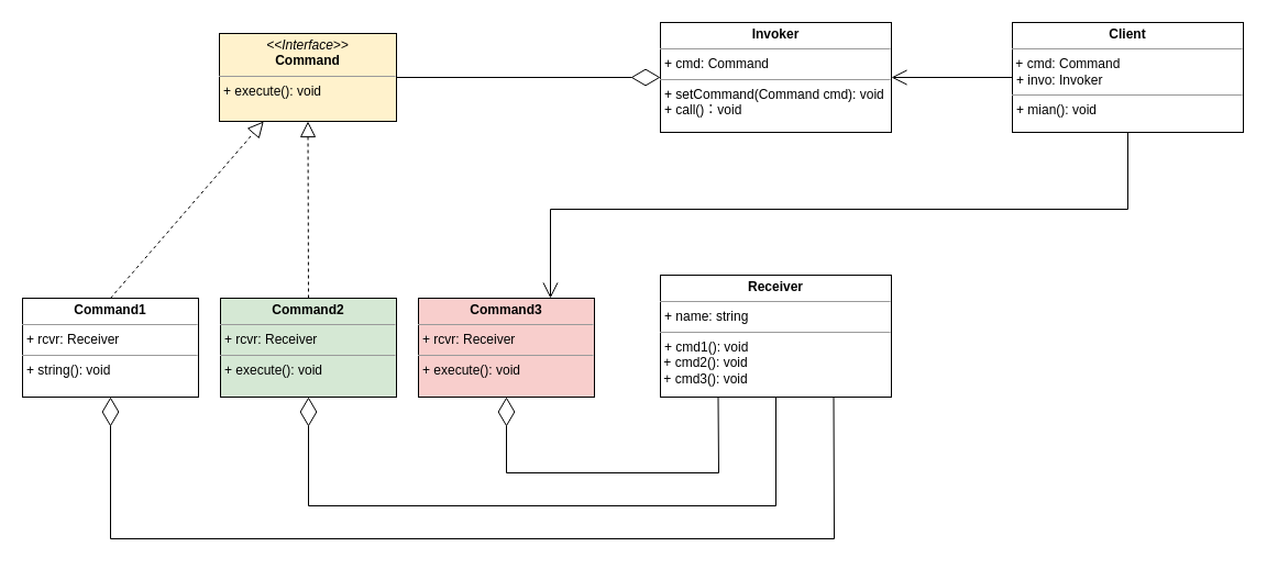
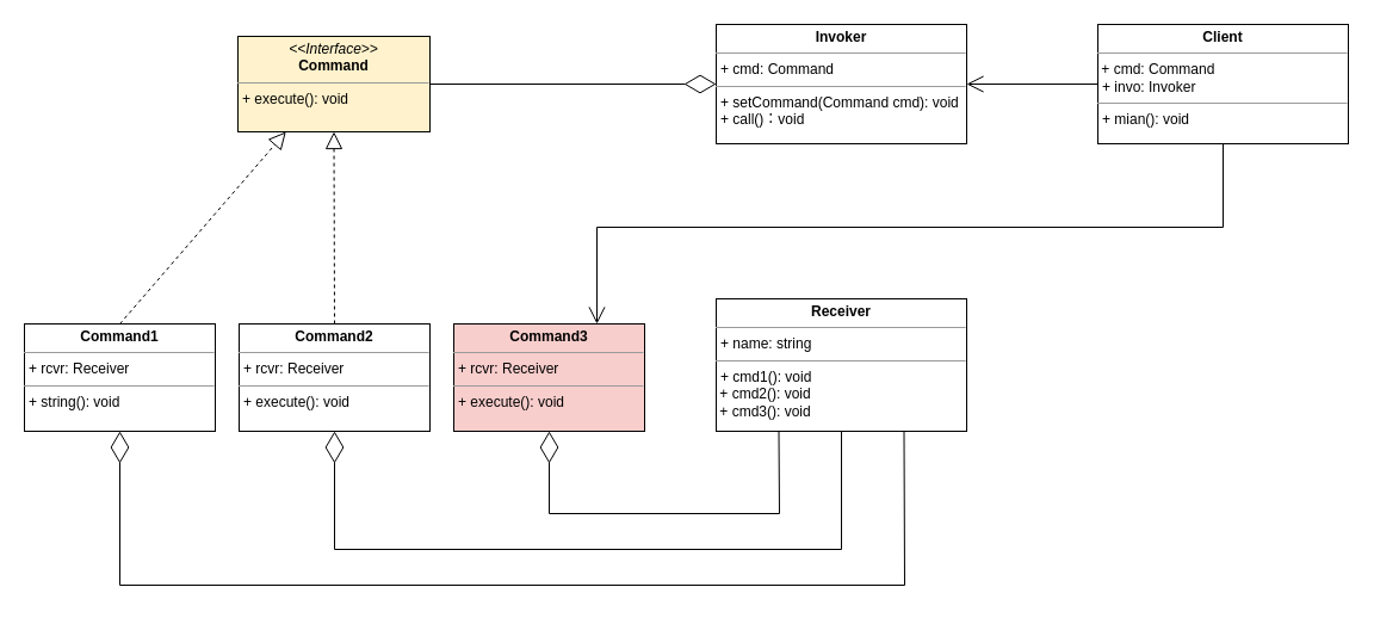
- <mxCell id="13" value="&lt;p style=&quot;margin: 0px ; margin-top: 4px ; text-align: center&quot;&gt;&lt;b&gt;Command2&lt;/b&gt;&lt;/p&gt;&lt;hr size=&quot;1&quot;&gt;&lt;p style=&quot;margin: 0px ; margin-left: 4px&quot;&gt;+ rcvr: Receiver&lt;/p&gt;&lt;hr size=&quot;1&quot;&gt;&lt;p style=&quot;margin: 0px ; margin-left: 4px&quot;&gt;+ execute(): void&lt;br&gt;&lt;/p&gt;" style="verticalAlign=top;align=left;overflow=fill;fontSize=12;fontFamily=Helvetica;html=1;fillColor=#d5e8d4;" vertex="1" parent="1"><mxGeometry x="200" y="271" width="160" height="90" as="geometry" /></mxCell>
+ <mxCell id="13" value="&lt;p style=&quot;margin: 0px ; margin-top: 4px ; text-align: center&quot;&gt;&lt;b&gt;Command2&lt;/b&gt;&lt;/p&gt;&lt;hr size=&quot;1&quot;&gt;&lt;p style=&quot;margin: 0px ; margin-left: 4px&quot;&gt;+ rcvr: Receiver&lt;/p&gt;&lt;hr size=&quot;1&quot;&gt;&lt;p style=&quot;margin: 0px ; margin-left: 4px&quot;&gt;+ execute(): void&lt;br&gt;&lt;/p&gt;" style="verticalAlign=top;align=left;overflow=fill;fontSize=12;fontFamily=Helvetica;html=1;" vertex="1" parent="1"><mxGeometry x="200" y="271" width="160" height="90" as="geometry" /></mxCell>
